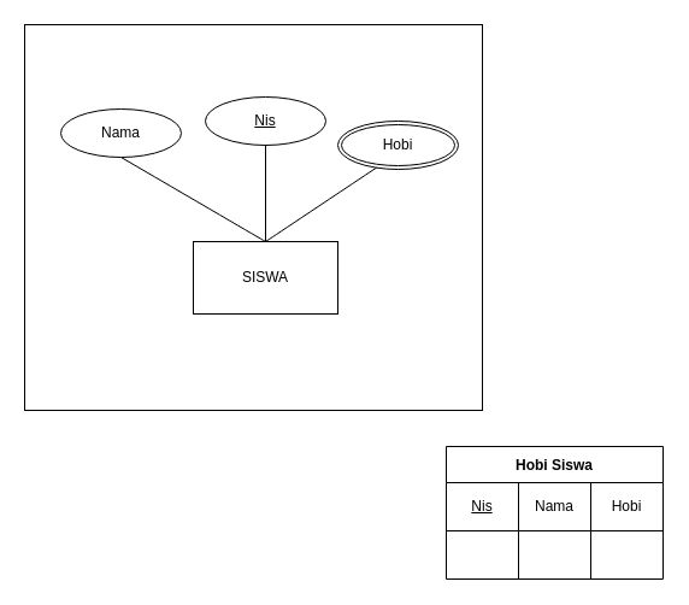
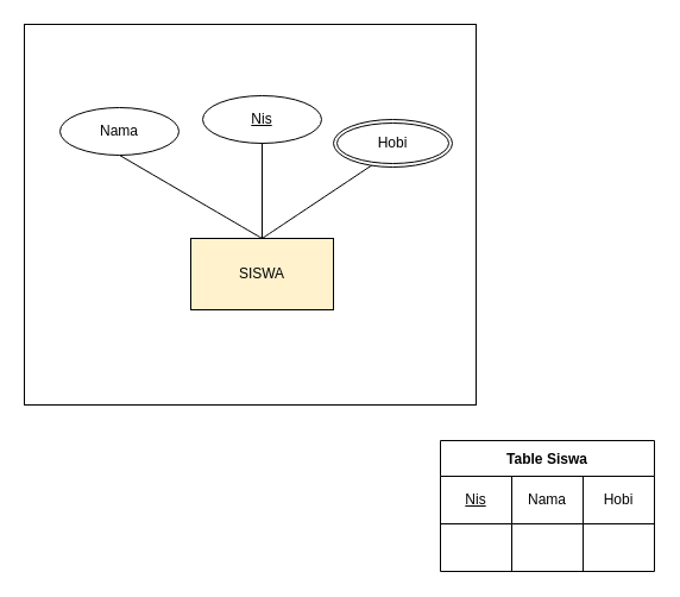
- <mxCell id="3" value="SISWA" style="rounded=0;whiteSpace=wrap;html=1;" vertex="1" parent="1"><mxGeometry x="160" y="200" width="120" height="60" as="geometry" /></mxCell>
+ <mxCell id="3" value="SISWA" style="rounded=0;whiteSpace=wrap;html=1;fillColor=#fff2cc;" vertex="1" parent="1"><mxGeometry x="160" y="200" width="120" height="60" as="geometry" /></mxCell>
- <mxCell id="11" value="Hobi Siswa" style="shape=table;startSize=30;container=1;collapsible=0;childLayout=tableLayout;fontStyle=1;align=center;" vertex="1" parent="1"><mxGeometry x="370" y="370" width="180" height="110" as="geometry" /></mxCell>
+ <mxCell id="11" value="Table Siswa" style="shape=table;startSize=30;container=1;collapsible=0;childLayout=tableLayout;fontStyle=1;align=center;" vertex="1" parent="1"><mxGeometry x="370" y="370" width="180" height="110" as="geometry" /></mxCell>
